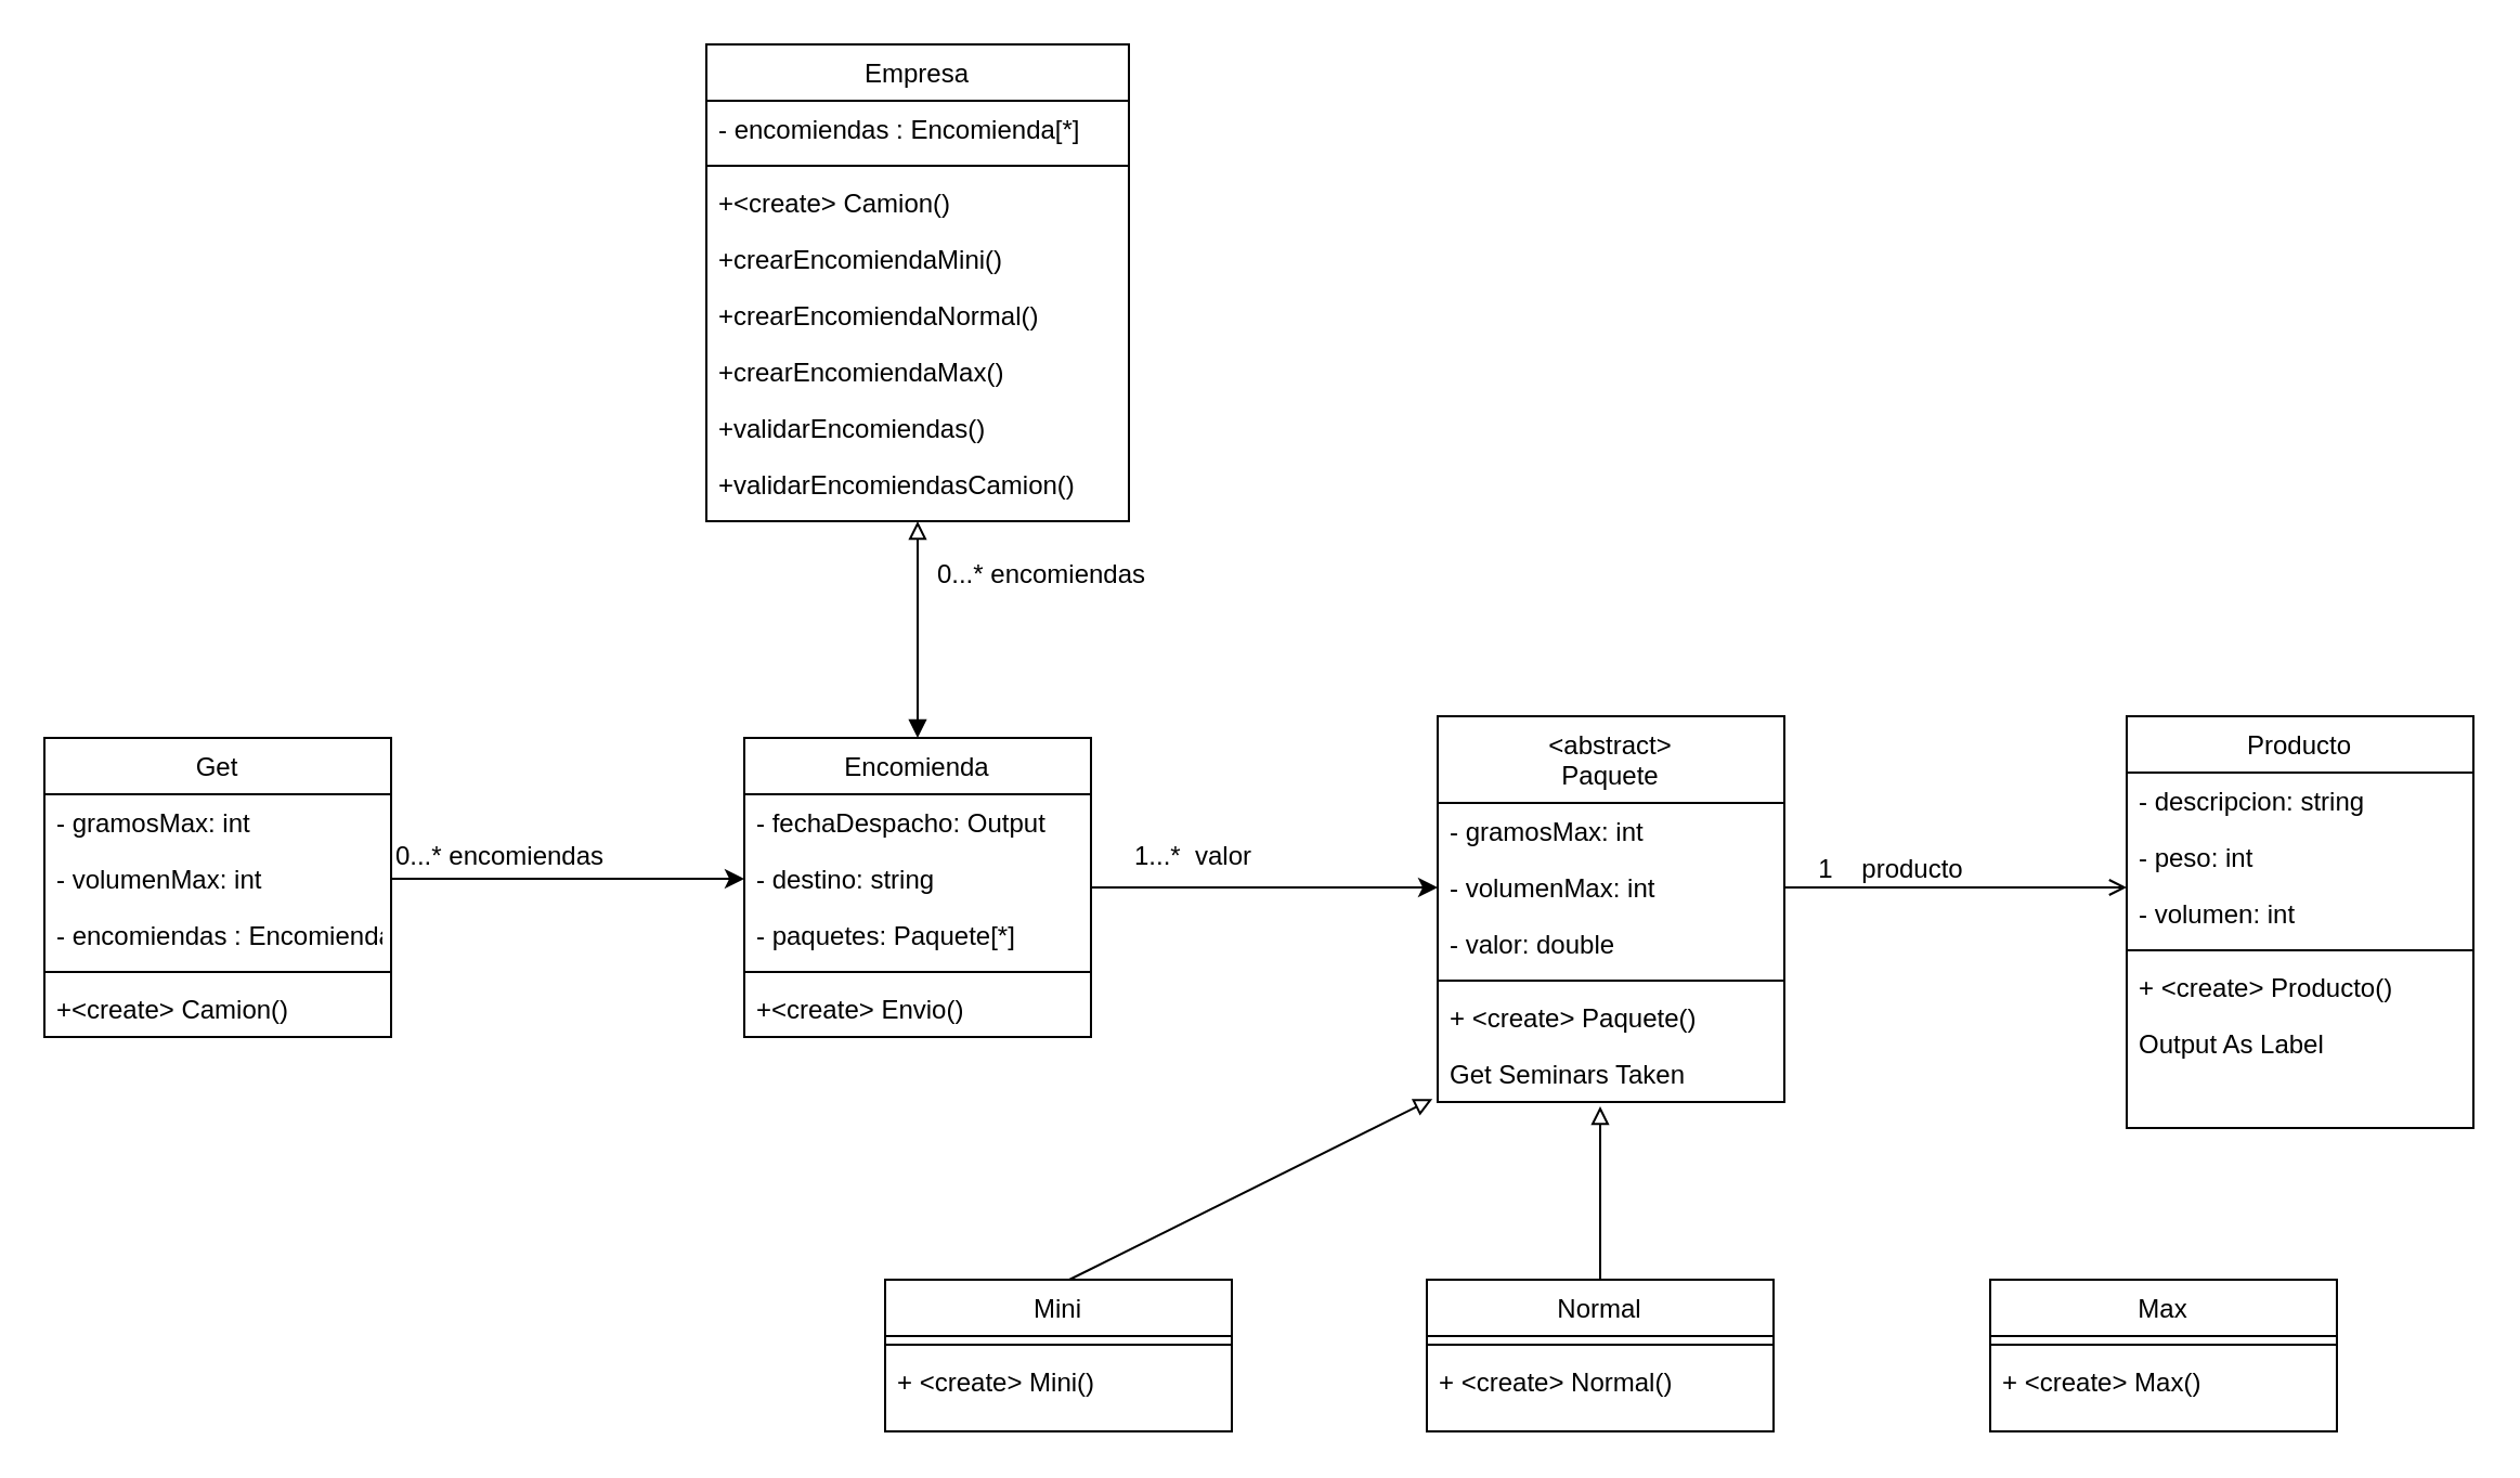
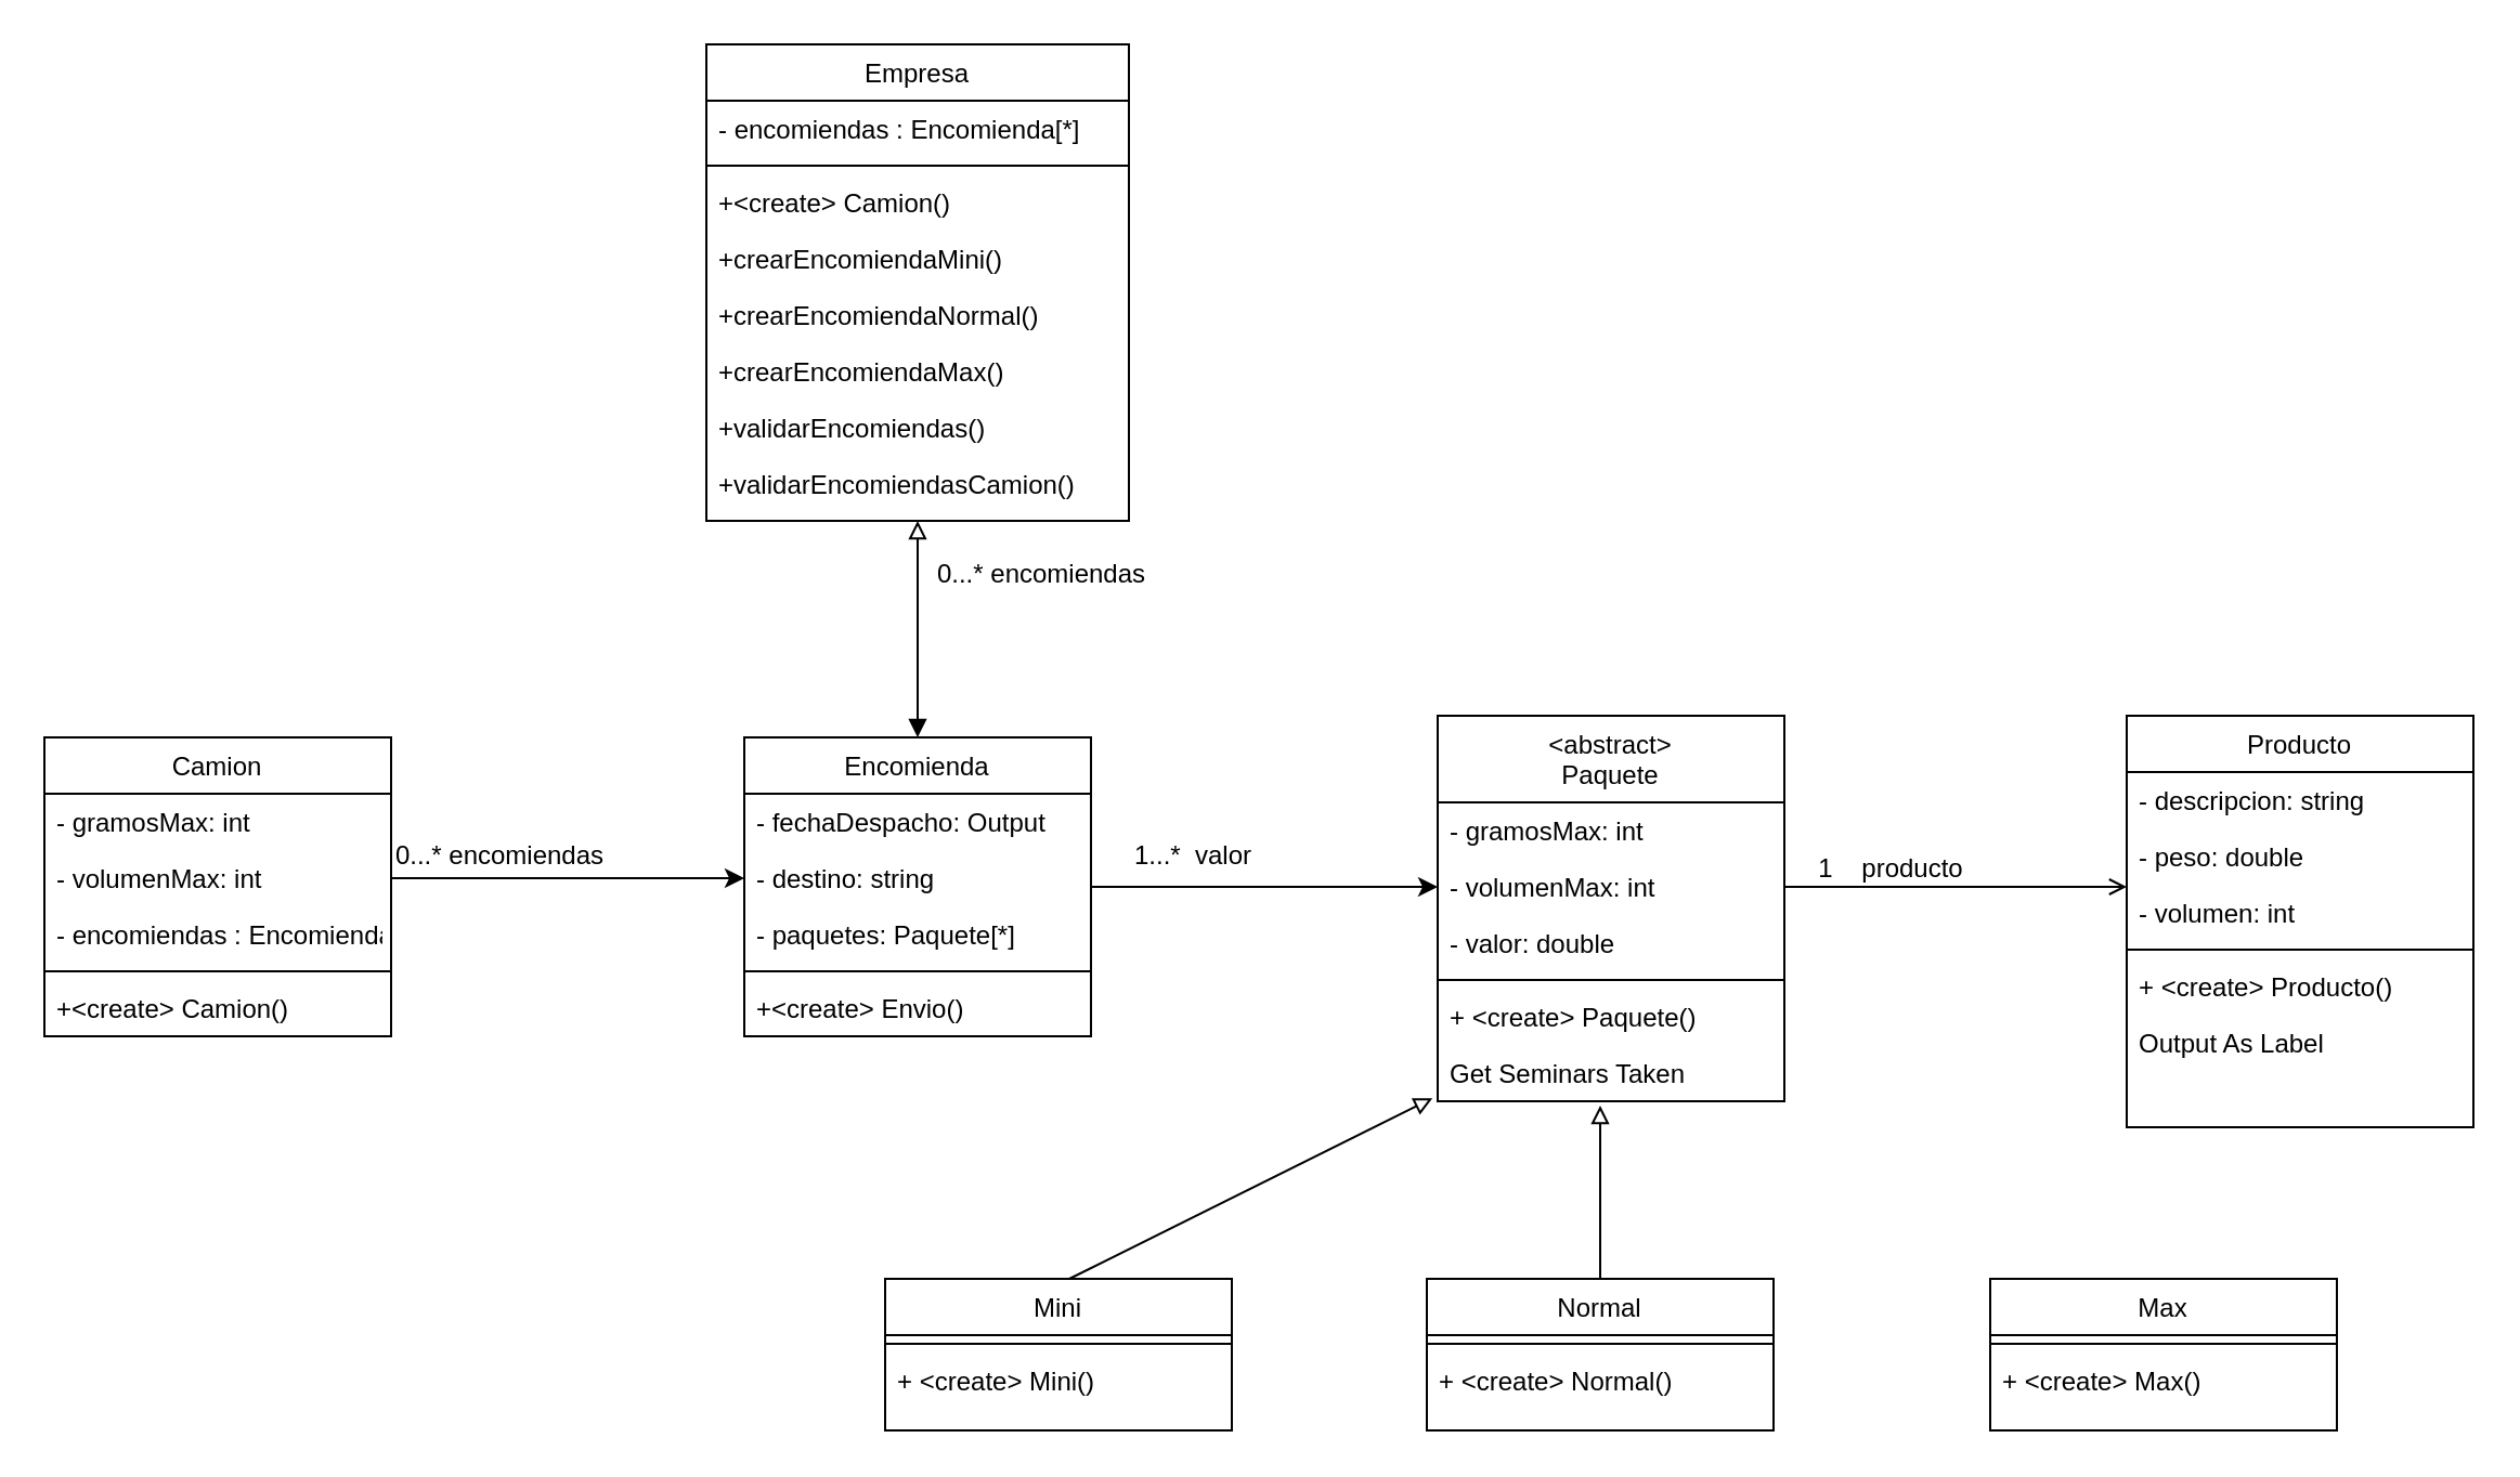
- <mxCell id="36" value="Get" style="swimlane;fontStyle=0;align=center;verticalAlign=top;childLayout=stackLayout;horizontal=1;startSize=26;horizontalStack=0;resizeParent=1;resizeLast=0;collapsible=1;marginBottom=0;rounded=0;shadow=0;strokeWidth=1;" vertex="1" parent="1"><mxGeometry x="20" y="340" width="160" height="138" as="geometry"><mxRectangle x="230" y="140" width="160" height="26" as="alternateBounds" /></mxGeometry></mxCell>
+ <mxCell id="36" value="Camion" style="swimlane;fontStyle=0;align=center;verticalAlign=top;childLayout=stackLayout;horizontal=1;startSize=26;horizontalStack=0;resizeParent=1;resizeLast=0;collapsible=1;marginBottom=0;rounded=0;shadow=0;strokeWidth=1;" vertex="1" parent="1"><mxGeometry x="20" y="340" width="160" height="138" as="geometry"><mxRectangle x="230" y="140" width="160" height="26" as="alternateBounds" /></mxGeometry></mxCell>
- <mxCell id="22" value="- peso: int" style="text;align=left;verticalAlign=top;spacingLeft=4;spacingRight=4;overflow=hidden;rotatable=0;points=[[0,0.5],[1,0.5]];portConstraint=eastwest;rounded=0;shadow=0;html=0;" vertex="1" parent="20"><mxGeometry y="52" width="160" height="26" as="geometry" /></mxCell>
+ <mxCell id="22" value="- peso: double" style="text;align=left;verticalAlign=top;spacingLeft=4;spacingRight=4;overflow=hidden;rotatable=0;points=[[0,0.5],[1,0.5]];portConstraint=eastwest;rounded=0;shadow=0;html=0;" vertex="1" parent="20"><mxGeometry y="52" width="160" height="26" as="geometry" /></mxCell>
